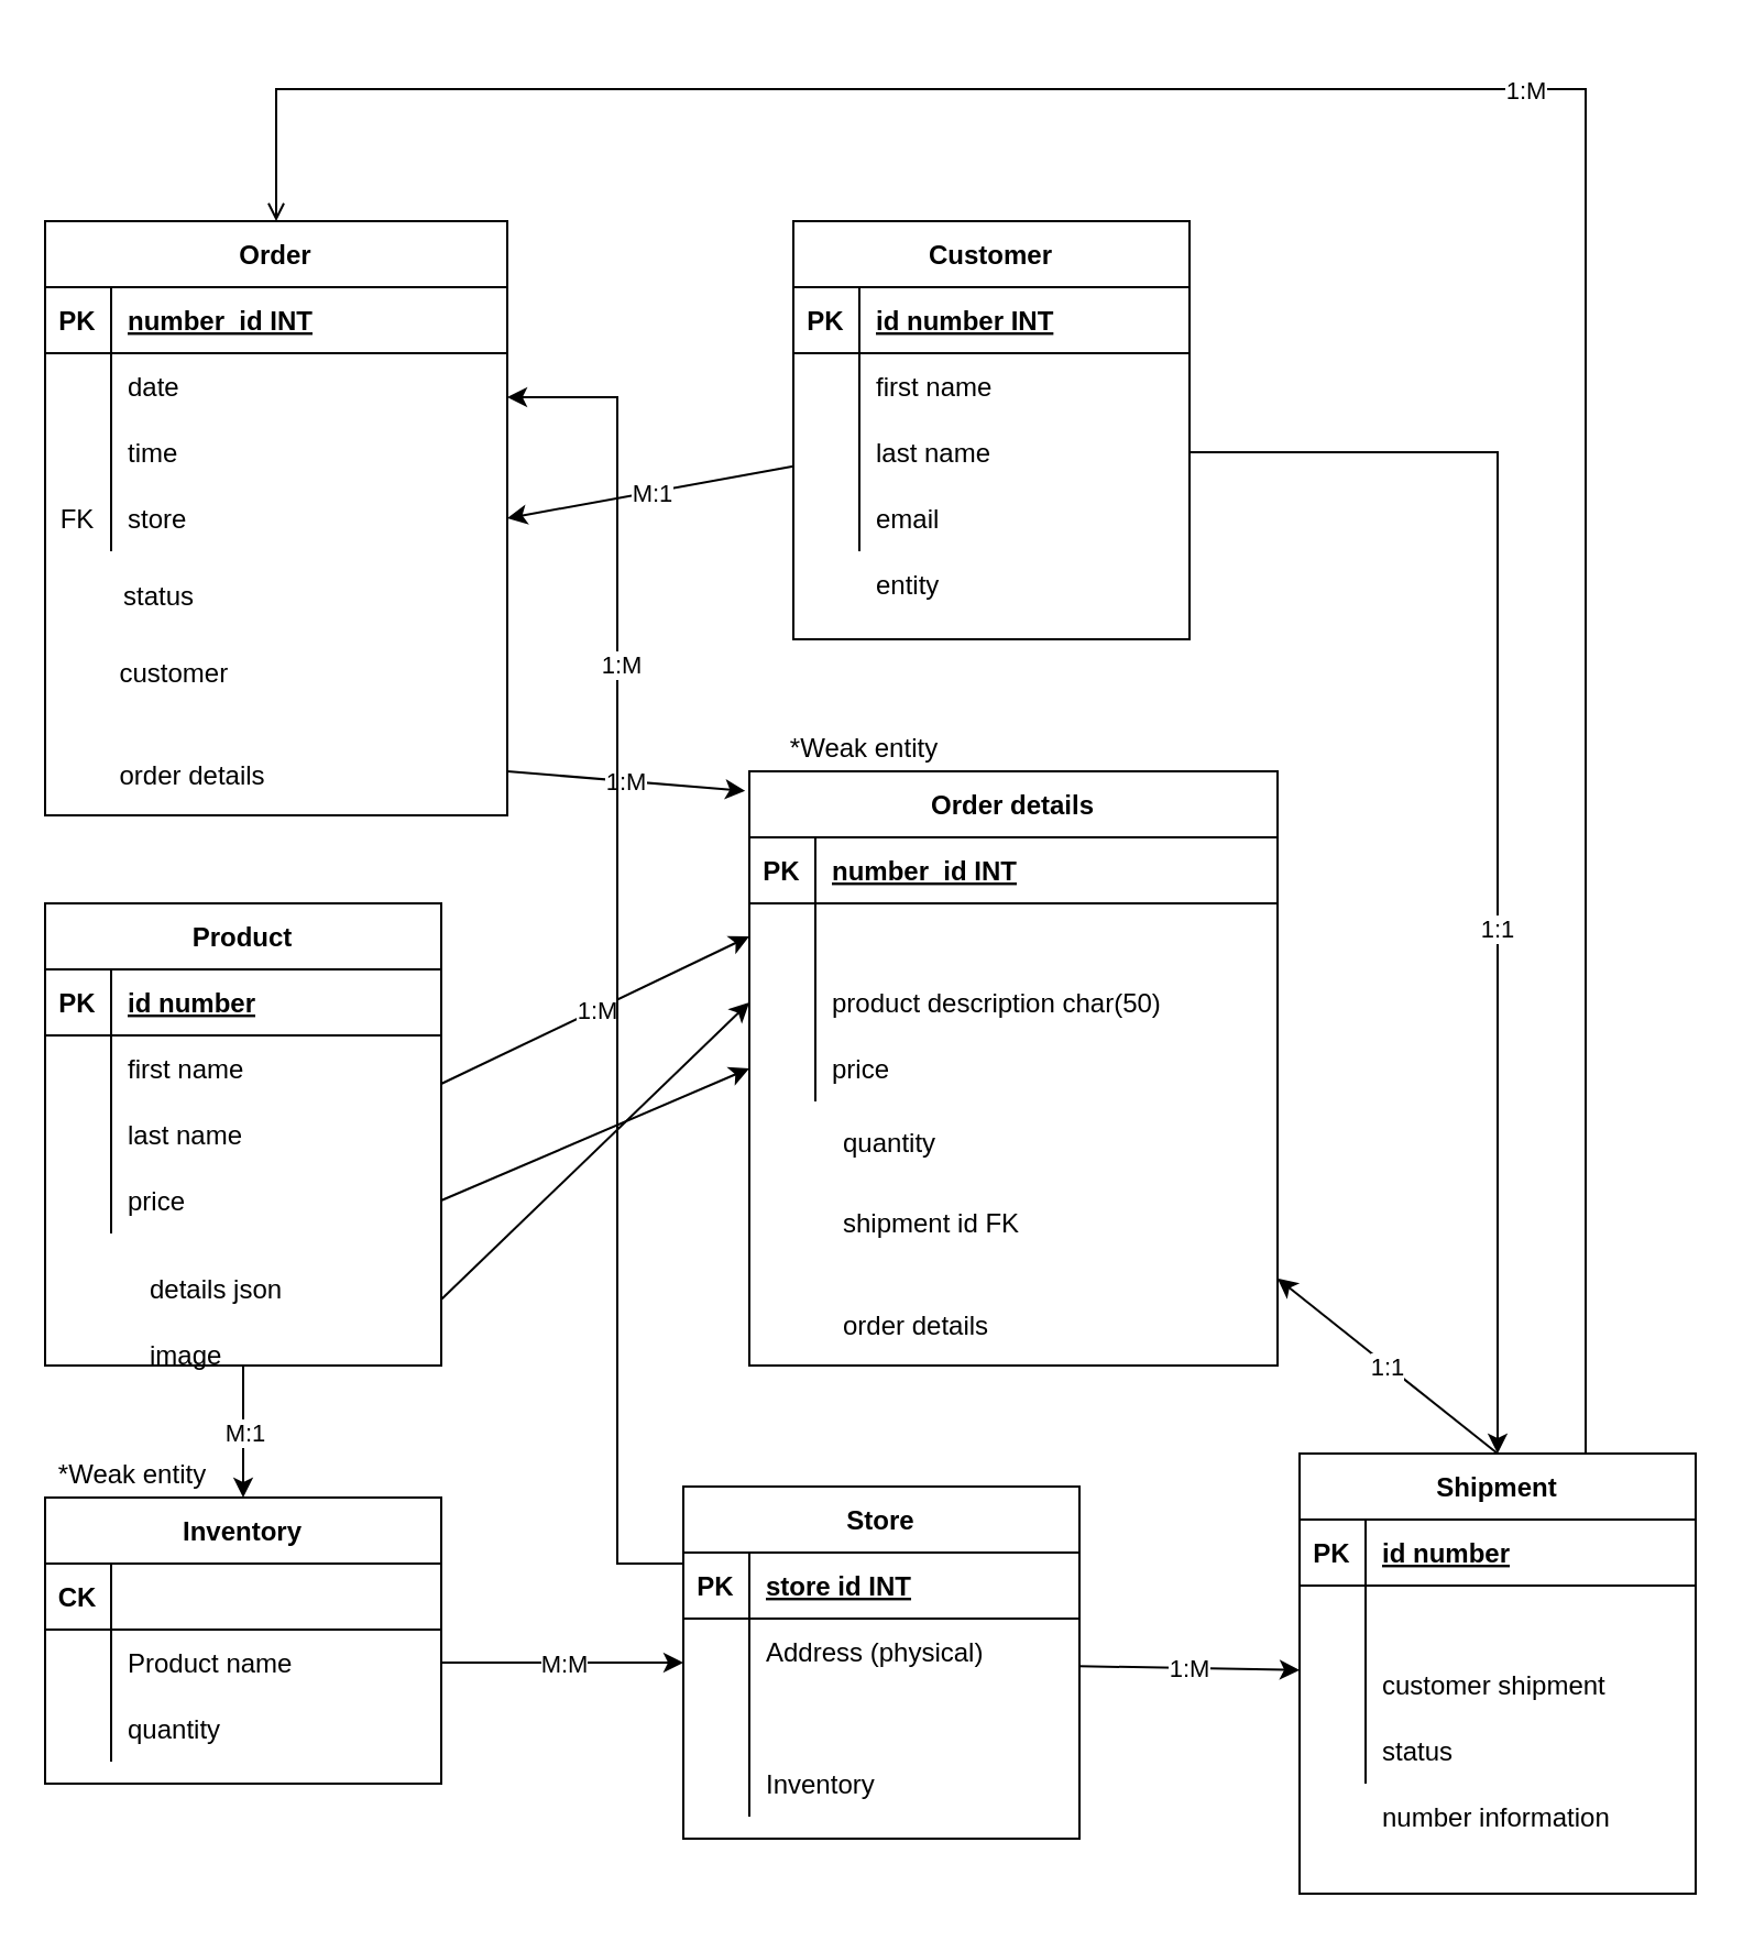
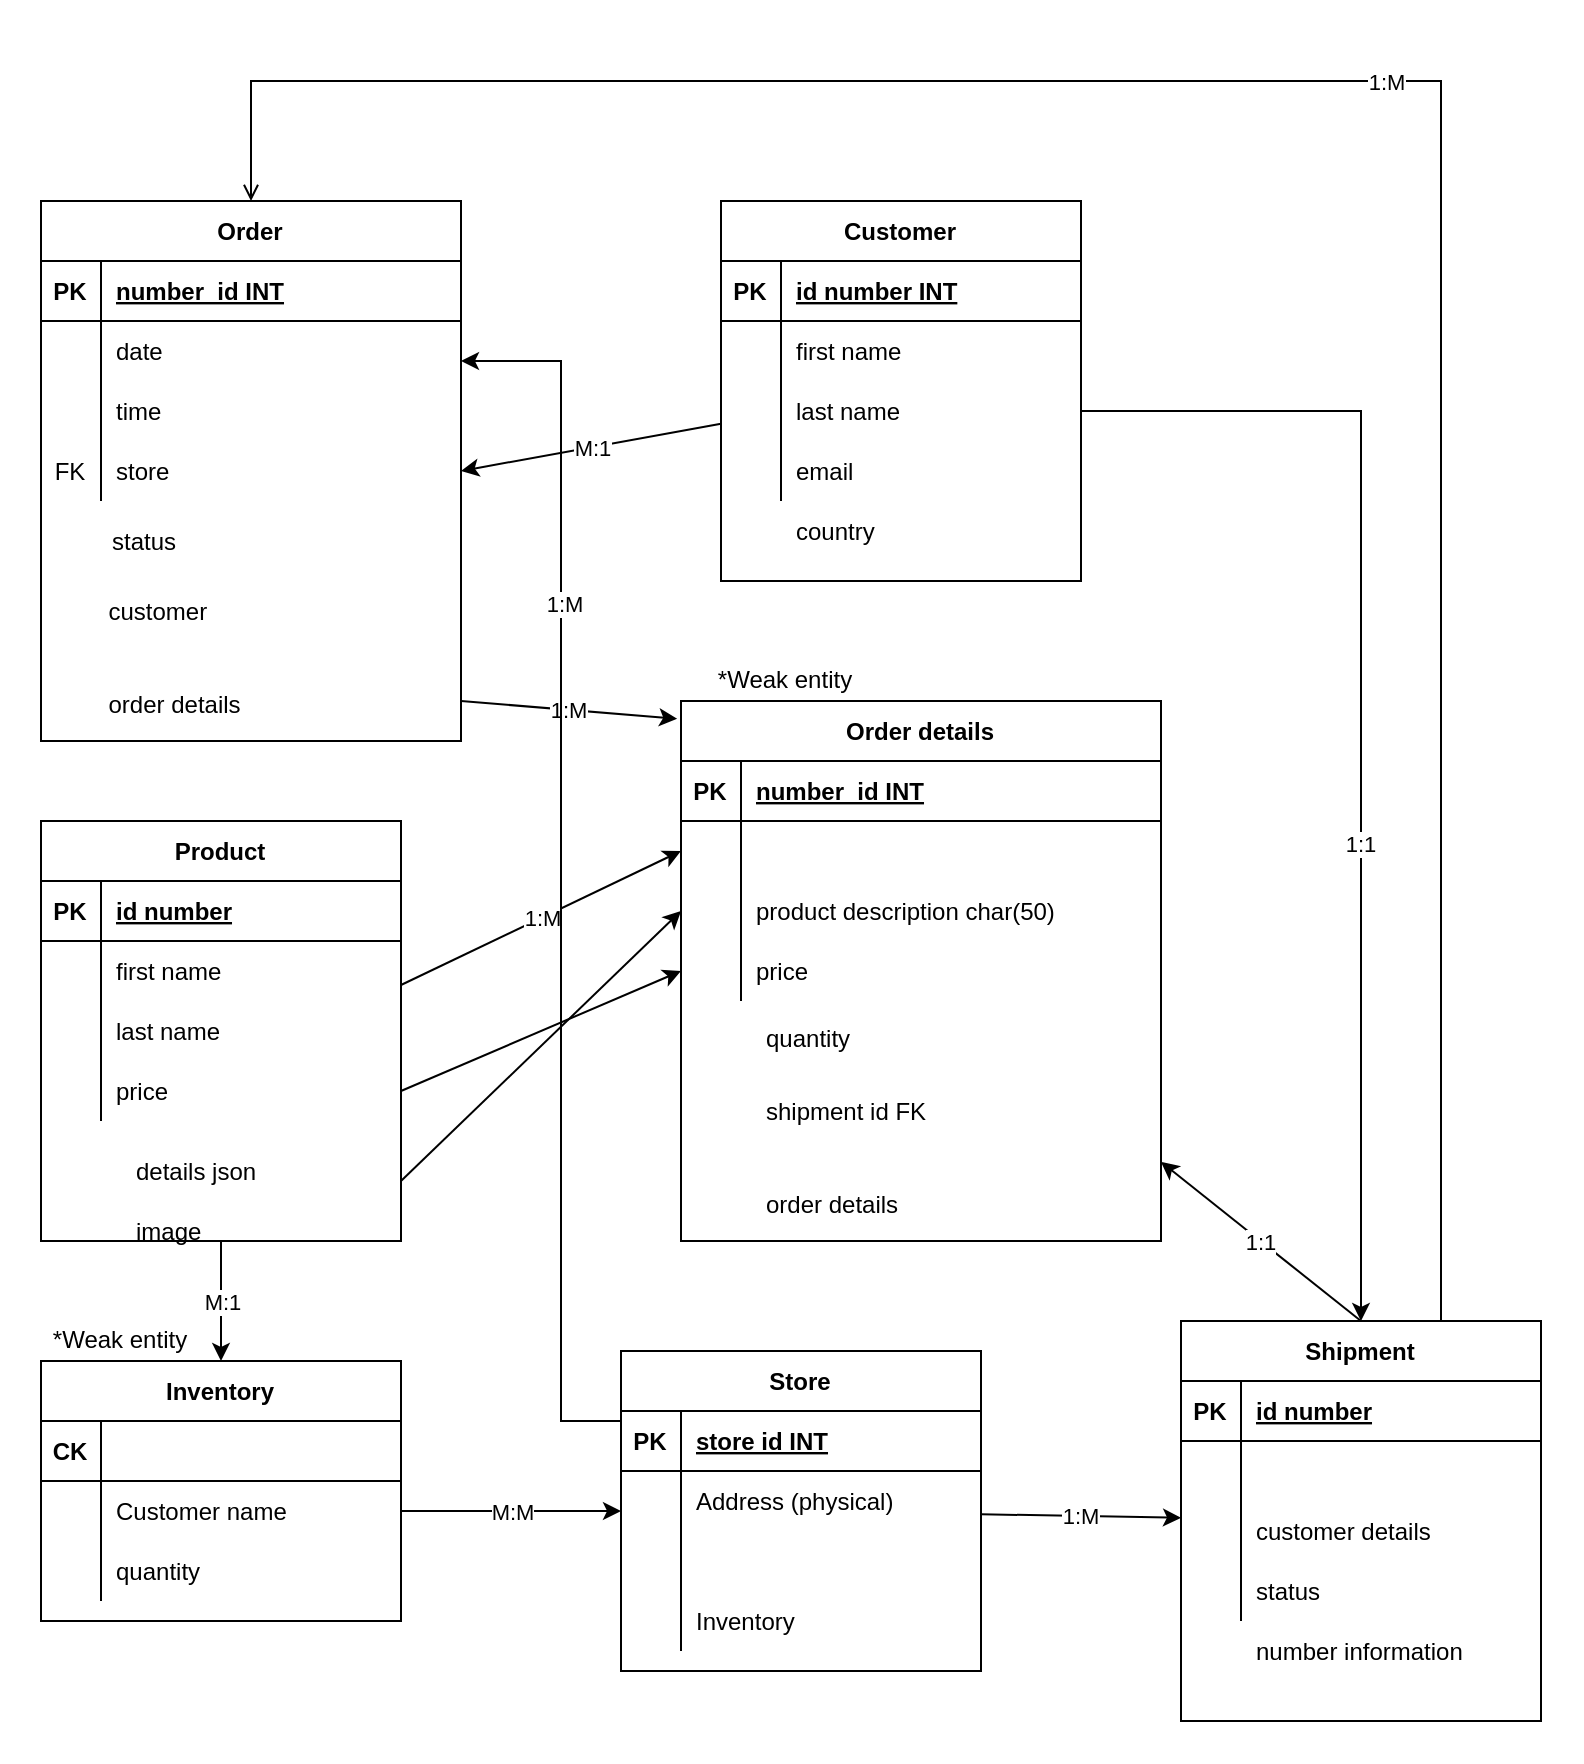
- <mxCell id="52" value="entity" style="shape=partialRectangle;connectable=0;fillColor=none;top=0;left=0;bottom=0;right=0;align=left;spacingLeft=6;overflow=hidden;" vertex="1" parent="38"><mxGeometry x="30" y="150" width="150" height="30" as="geometry" /></mxCell>
+ <mxCell id="52" value="country" style="shape=partialRectangle;connectable=0;fillColor=none;top=0;left=0;bottom=0;right=0;align=left;spacingLeft=6;overflow=hidden;" vertex="1" parent="38"><mxGeometry x="30" y="150" width="150" height="30" as="geometry" /></mxCell>
- <mxCell id="114" value="Product name" style="shape=partialRectangle;connectable=0;fillColor=none;top=0;left=0;bottom=0;right=0;align=left;spacingLeft=6;overflow=hidden;" vertex="1" parent="112"><mxGeometry x="30" width="150" height="30" as="geometry" /></mxCell>
+ <mxCell id="114" value="Customer name" style="shape=partialRectangle;connectable=0;fillColor=none;top=0;left=0;bottom=0;right=0;align=left;spacingLeft=6;overflow=hidden;" vertex="1" parent="112"><mxGeometry x="30" width="150" height="30" as="geometry" /></mxCell>
- <mxCell id="32" value="customer shipment" style="shape=partialRectangle;connectable=0;fillColor=none;top=0;left=0;bottom=0;right=0;align=left;spacingLeft=6;overflow=hidden;" vertex="1" parent="30"><mxGeometry x="30" width="150" height="30" as="geometry" /></mxCell>
+ <mxCell id="32" value="customer details" style="shape=partialRectangle;connectable=0;fillColor=none;top=0;left=0;bottom=0;right=0;align=left;spacingLeft=6;overflow=hidden;" vertex="1" parent="30"><mxGeometry x="30" width="150" height="30" as="geometry" /></mxCell>
